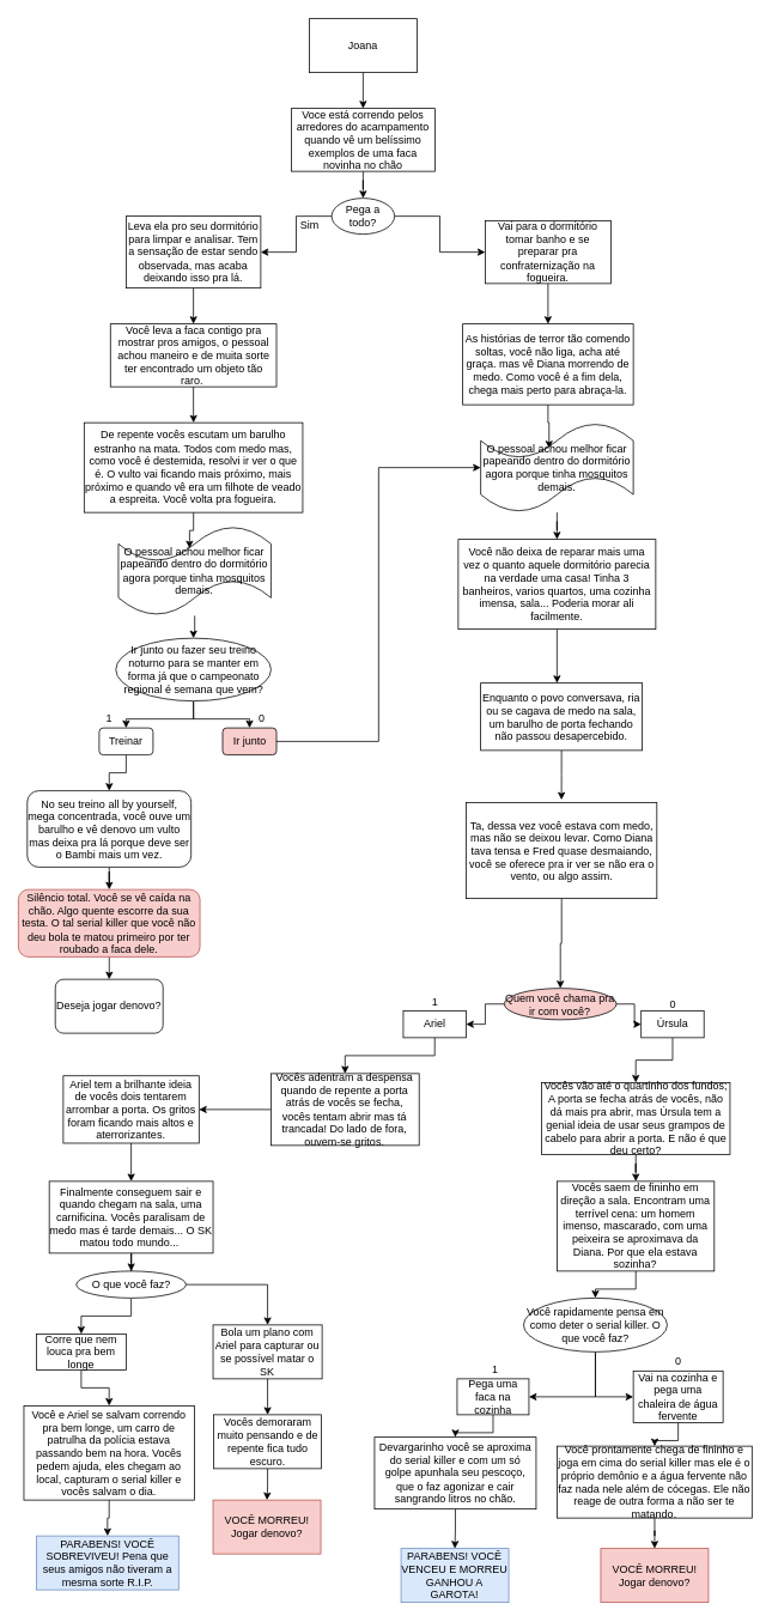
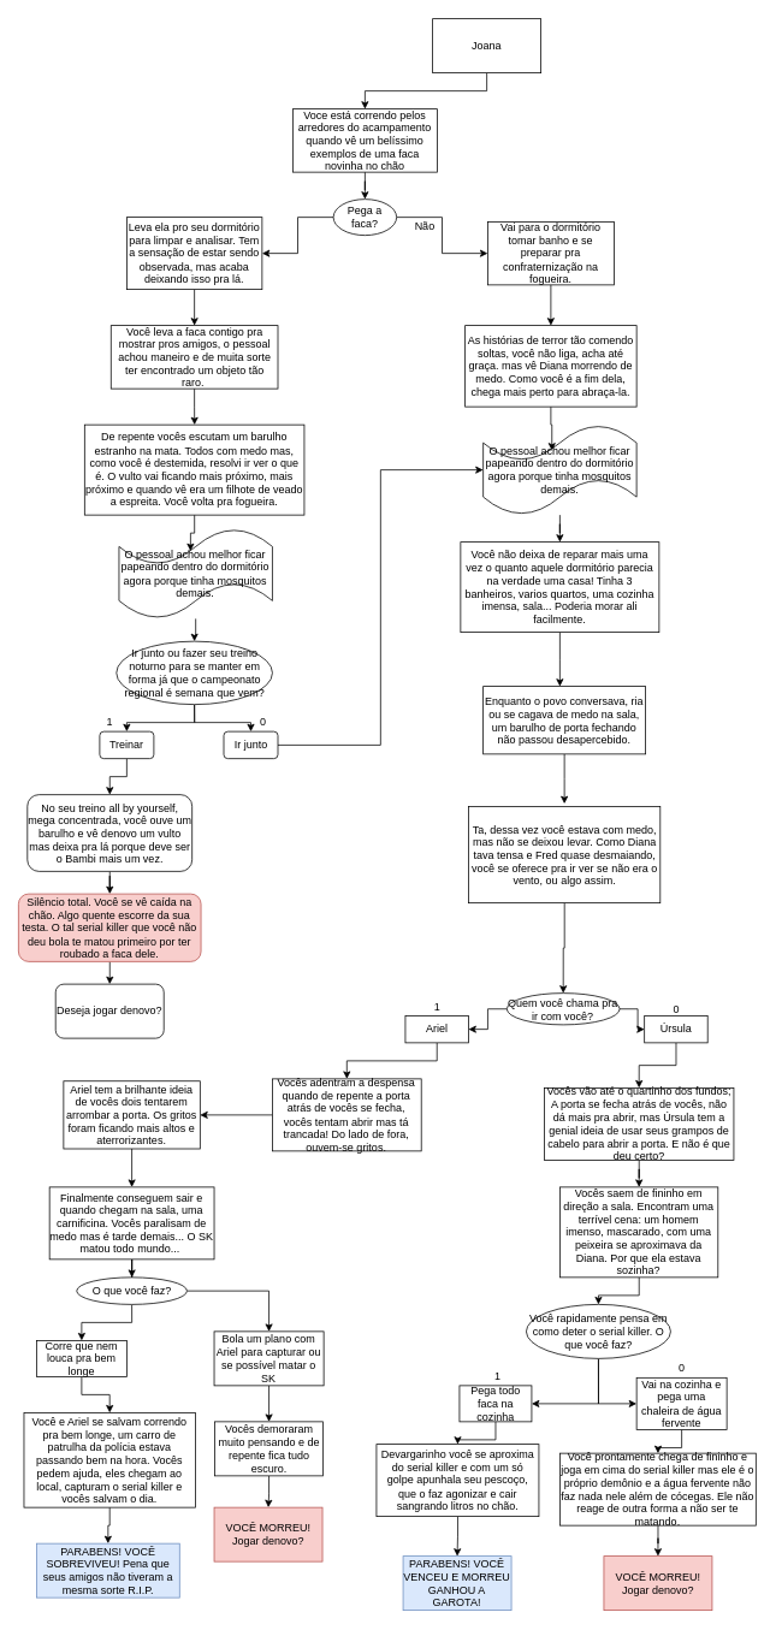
- <mxCell id="3" value="Joana" style="rounded=0;whiteSpace=wrap;html=1;" parent="1" vertex="1"><mxGeometry x="344" y="20" width="120" height="60" as="geometry" /></mxCell>
+ <mxCell id="3" value="Joana" style="rounded=0;whiteSpace=wrap;html=1;" parent="1" vertex="1"><mxGeometry x="479" y="20" width="120" height="60" as="geometry" /></mxCell>
- <mxCell id="8" value="Pega a todo?" style="ellipse;whiteSpace=wrap;html=1;" parent="1" vertex="1"><mxGeometry x="369" y="220" width="70" height="40" as="geometry" /></mxCell>
+ <mxCell id="8" value="Pega a faca?" style="ellipse;whiteSpace=wrap;html=1;" parent="1" vertex="1"><mxGeometry x="369" y="220" width="70" height="40" as="geometry" /></mxCell>
- <mxCell id="9" value="Sim" style="text;html=1;resizable=0;autosize=1;align=center;verticalAlign=middle;points=[];fillColor=none;strokeColor=none;rounded=0;" parent="1" vertex="1"><mxGeometry x="324" y="240" width="40" height="20" as="geometry" /></mxCell>
+ <mxCell id="10" value="Não" style="text;html=1;resizable=0;autosize=1;align=center;verticalAlign=middle;points=[];fillColor=none;strokeColor=none;rounded=0;" parent="1" vertex="1"><mxGeometry x="450" y="240" width="40" height="20" as="geometry" /></mxCell>
- <mxCell id="25" value="Ir junto" style="rounded=1;whiteSpace=wrap;html=1;fillColor=#f8cecc;" parent="1" vertex="1"><mxGeometry x="247.5" y="810" width="60" height="30" as="geometry" /></mxCell>
+ <mxCell id="25" value="Ir junto" style="rounded=1;whiteSpace=wrap;html=1;" parent="1" vertex="1"><mxGeometry x="247.5" y="810" width="60" height="30" as="geometry" /></mxCell>
- <mxCell id="61" value="&lt;span&gt;Quem você chama pra ir com você?&lt;/span&gt;" style="ellipse;whiteSpace=wrap;html=1;fillColor=#f8cecc;" parent="1" vertex="1"><mxGeometry x="561.25" y="1100" width="125" height="35" as="geometry" /></mxCell>
+ <mxCell id="61" value="&lt;span&gt;Quem você chama pra ir com você?&lt;/span&gt;" style="ellipse;whiteSpace=wrap;html=1;" parent="1" vertex="1"><mxGeometry x="561.25" y="1100" width="125" height="35" as="geometry" /></mxCell>
- <mxCell id="54" value="Pega uma faca na cozinha" style="rounded=0;whiteSpace=wrap;html=1;" parent="1" vertex="1"><mxGeometry x="508.75" y="1535" width="80" height="40" as="geometry" /></mxCell>
+ <mxCell id="54" value="Pega todo faca na cozinha" style="rounded=0;whiteSpace=wrap;html=1;" parent="1" vertex="1"><mxGeometry x="508.75" y="1535" width="80" height="40" as="geometry" /></mxCell>
